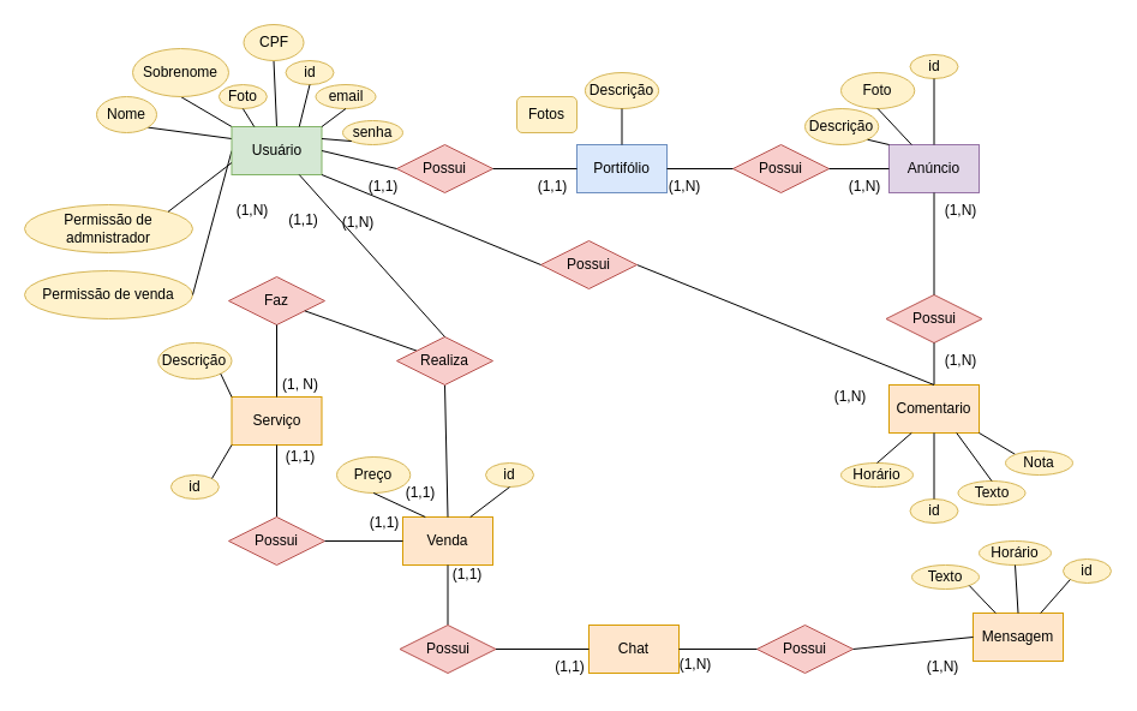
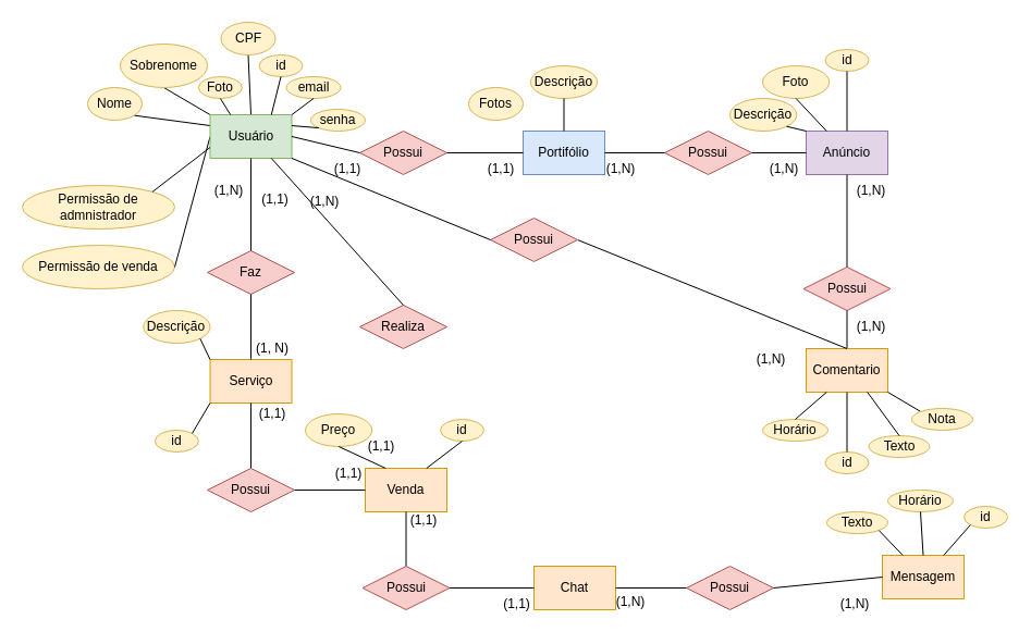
- <mxCell id="17" value="Fotos" style="whiteSpace=wrap;html=1;fillColor=#fff2cc;strokeColor=#d6b656;rounded=1;" vertex="1" parent="1"><mxGeometry x="430" y="80" width="50" height="30" as="geometry" /></mxCell>
+ <mxCell id="17" value="Fotos" style="ellipse;whiteSpace=wrap;html=1;fillColor=#fff2cc;strokeColor=#d6b656;" vertex="1" parent="1"><mxGeometry x="430" y="80" width="50" height="30" as="geometry" /></mxCell>
- <mxCell id="31" value="" style="endArrow=none;html=1;rounded=0;" edge="1" parent="1" source="30" target="53"><mxGeometry width="50" height="50" relative="1" as="geometry"><mxPoint x="410" y="320" as="sourcePoint" /><mxPoint x="460" y="270" as="targetPoint" /></mxGeometry></mxCell>
+ <mxCell id="31" value="" style="endArrow=none;html=1;rounded=0;entryX=0.5;entryY=1;entryDx=0;entryDy=0;" edge="1" parent="1" source="30" target="7"><mxGeometry width="50" height="50" relative="1" as="geometry"><mxPoint x="410" y="320" as="sourcePoint" /><mxPoint x="460" y="270" as="targetPoint" /></mxGeometry></mxCell>
- <mxCell id="52" value="" style="endArrow=none;html=1;rounded=0;exitX=0.5;exitY=0;exitDx=0;exitDy=0;entryX=0.5;entryY=1;entryDx=0;entryDy=0;" edge="1" parent="1" source="43" target="53"><mxGeometry width="50" height="50" relative="1" as="geometry"><mxPoint x="600" y="350" as="sourcePoint" /><mxPoint x="370" y="320" as="targetPoint" /></mxGeometry></mxCell>
